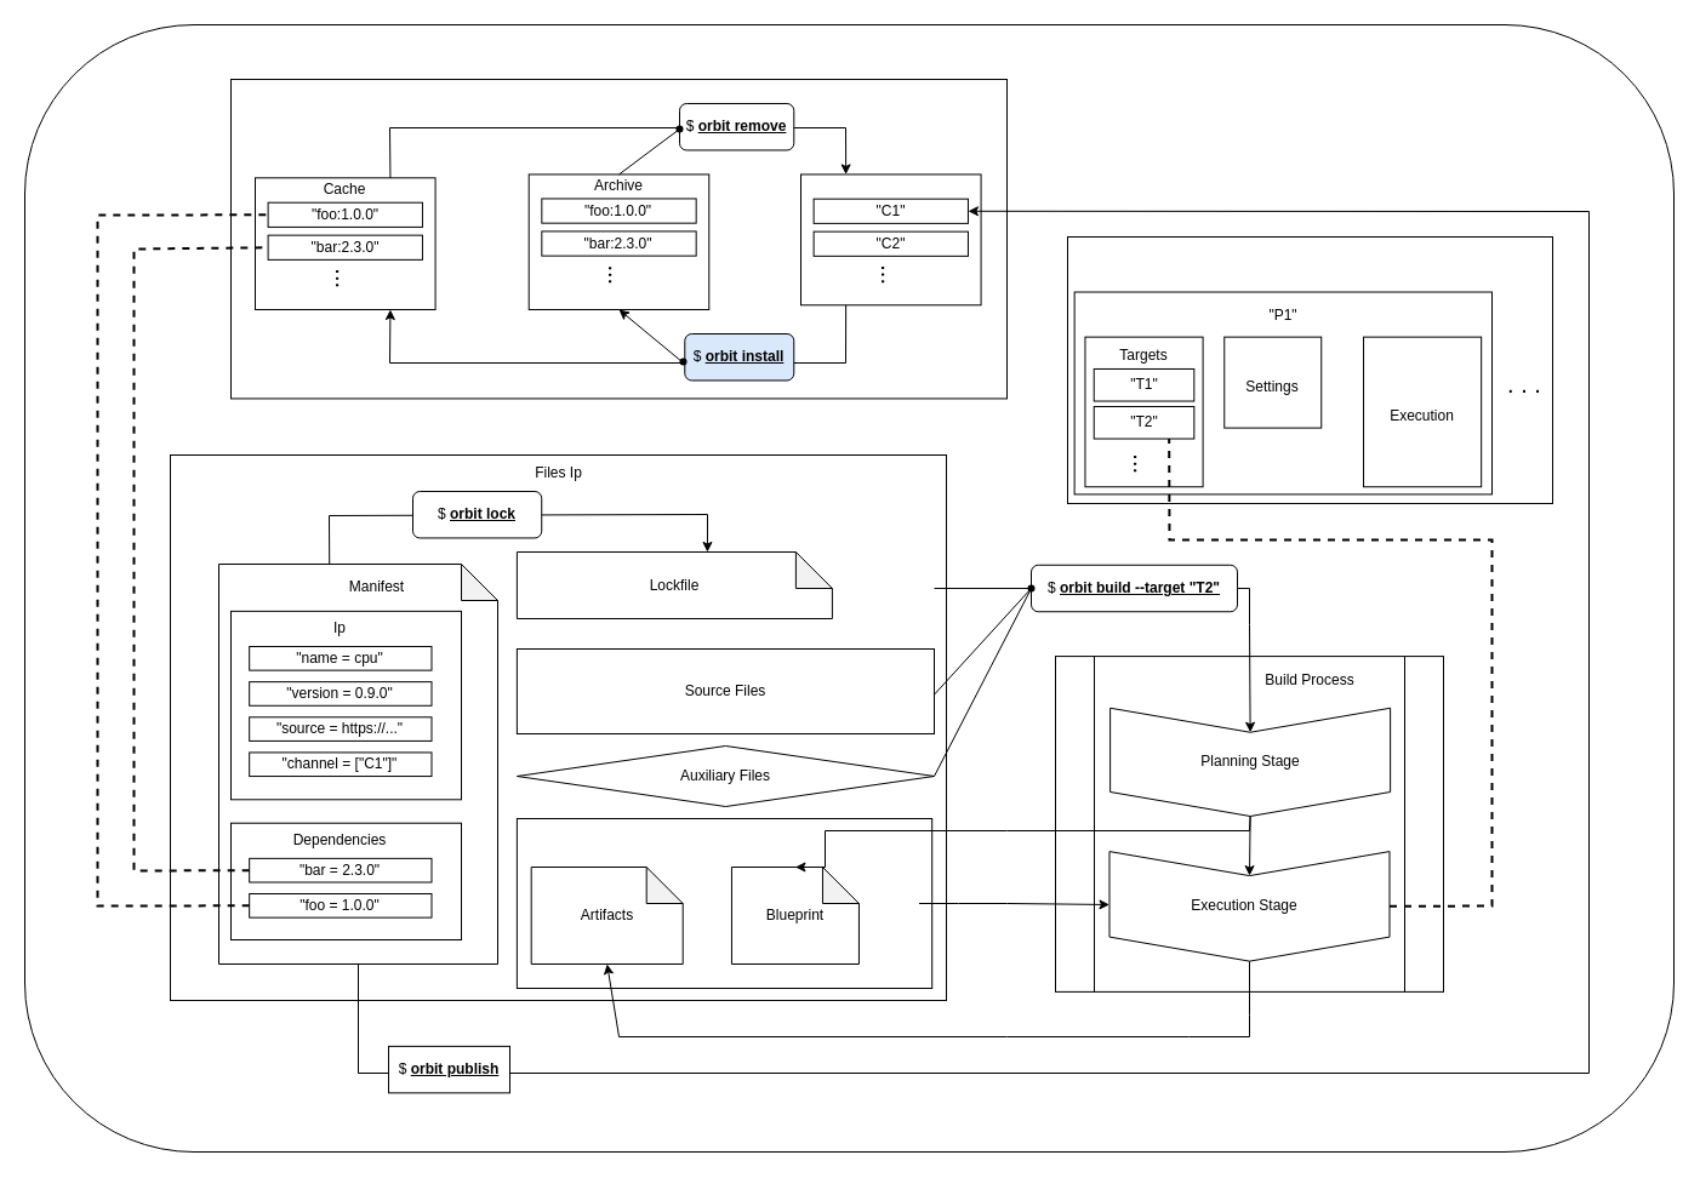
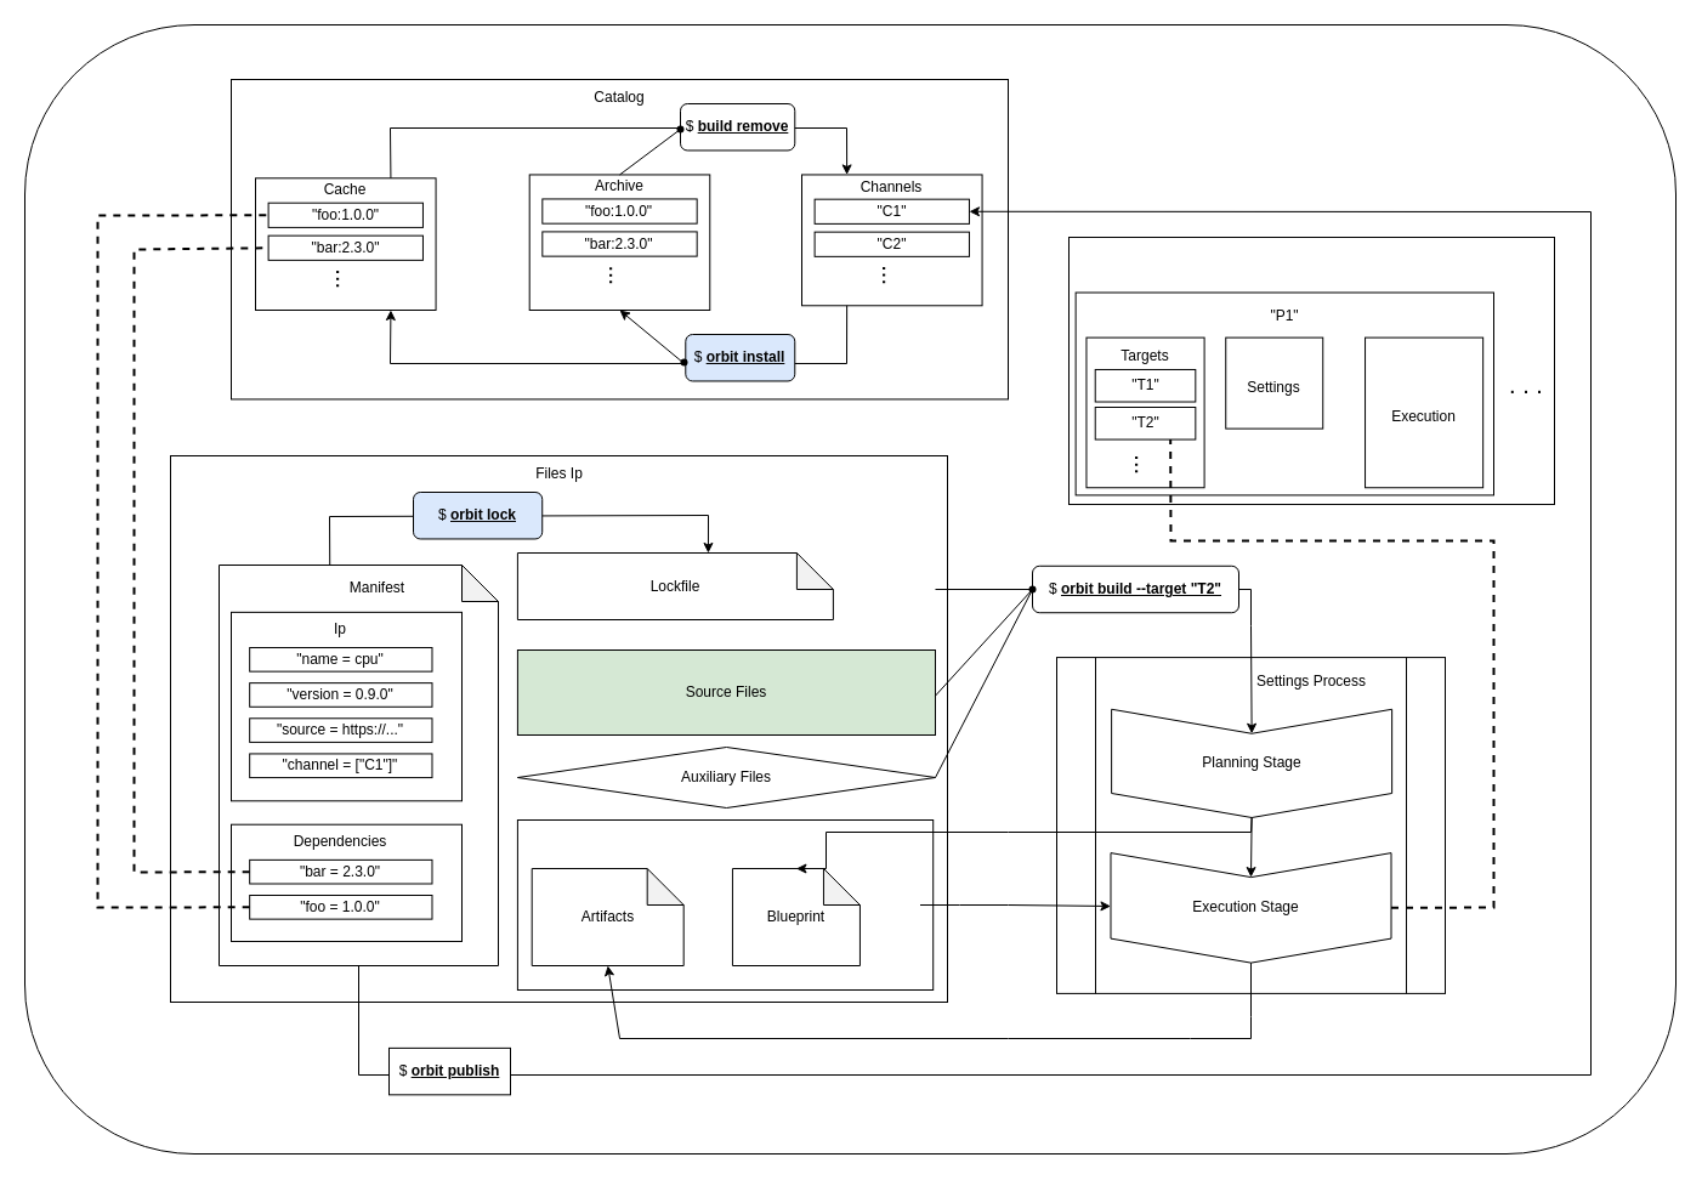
+ <mxCell id="52" value="Catalog" style="text;html=1;strokeColor=none;fillColor=none;align=center;verticalAlign=middle;whiteSpace=wrap;rounded=0;" parent="29" vertex="1"><mxGeometry x="248.157" y="-40" width="63.673" height="30.98" as="geometry" /></mxCell>
- <mxCell id="53" value="$ &lt;b&gt;&lt;u&gt;orbit remove&lt;/u&gt;&lt;/b&gt;" style="rounded=1;whiteSpace=wrap;html=1;fontSize=12;" parent="29" vertex="1"><mxGeometry x="330" y="-20" width="94.29" height="38.46" as="geometry" /></mxCell>
+ <mxCell id="53" value="$ &lt;b&gt;&lt;u&gt;build remove&lt;/u&gt;&lt;/b&gt;" style="rounded=1;whiteSpace=wrap;html=1;fontSize=12;" parent="29" vertex="1"><mxGeometry x="330" y="-20" width="94.29" height="38.46" as="geometry" /></mxCell>
+ <mxCell id="35" value="Channels" style="text;html=1;strokeColor=none;fillColor=none;align=center;verticalAlign=middle;whiteSpace=wrap;rounded=0;" parent="31" vertex="1"><mxGeometry x="42.449" width="63.673" height="20.218" as="geometry" /></mxCell>
- <mxCell id="27" value="$ &lt;b&gt;&lt;u&gt;orbit lock&lt;/u&gt;&lt;/b&gt;" style="rounded=1;whiteSpace=wrap;html=1;fontSize=12;" parent="4" vertex="1"><mxGeometry x="200.005" y="40" width="106.23" height="38.46" as="geometry" /></mxCell>
+ <mxCell id="27" value="$ &lt;b&gt;&lt;u&gt;orbit lock&lt;/u&gt;&lt;/b&gt;" style="rounded=1;whiteSpace=wrap;html=1;fontSize=12;fillColor=#dae8fc;" parent="4" vertex="1"><mxGeometry x="200.005" y="40" width="106.23" height="38.46" as="geometry" /></mxCell>
- <mxCell id="76" value="Build Process" style="text;html=1;strokeColor=none;fillColor=none;align=center;verticalAlign=middle;whiteSpace=wrap;rounded=0;fontSize=12;" parent="1" vertex="1"><mxGeometry x="1030" y="541.08" width="100" height="39.55" as="geometry" /></mxCell>
+ <mxCell id="76" value="Settings Process" style="text;html=1;strokeColor=none;fillColor=none;align=center;verticalAlign=middle;whiteSpace=wrap;rounded=0;fontSize=12;" parent="1" vertex="1"><mxGeometry x="1030" y="541.08" width="100" height="39.55" as="geometry" /></mxCell>
- <mxCell id="10" value="Source Files" style="rounded=0;whiteSpace=wrap;html=1;fontSize=12;" parent="4" vertex="1"><mxGeometry x="285.9" y="170" width="344.1" height="70" as="geometry" /></mxCell>
+ <mxCell id="10" value="Source Files" style="rounded=0;whiteSpace=wrap;html=1;fontSize=12;fillColor=#d5e8d4;" parent="4" vertex="1"><mxGeometry x="285.9" y="170" width="344.1" height="70" as="geometry" /></mxCell>
